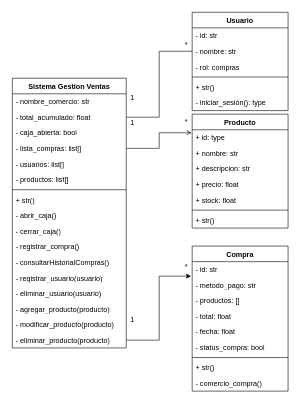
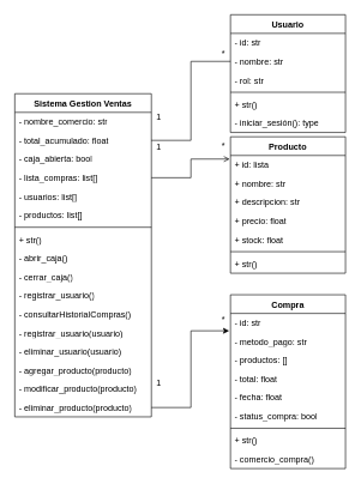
- <mxCell id="5" value="- rol: compras" style="text;strokeColor=none;fillColor=none;align=left;verticalAlign=top;spacingLeft=4;spacingRight=4;overflow=hidden;rotatable=0;points=[[0,0.5],[1,0.5]];portConstraint=eastwest;whiteSpace=wrap;html=1;" parent="2" vertex="1"><mxGeometry y="78" width="160" height="26" as="geometry" /></mxCell>
+ <mxCell id="5" value="- rol: str" style="text;strokeColor=none;fillColor=none;align=left;verticalAlign=top;spacingLeft=4;spacingRight=4;overflow=hidden;rotatable=0;points=[[0,0.5],[1,0.5]];portConstraint=eastwest;whiteSpace=wrap;html=1;" parent="2" vertex="1"><mxGeometry y="78" width="160" height="26" as="geometry" /></mxCell>
- <mxCell id="10" value="+ id: type" style="text;strokeColor=none;fillColor=none;align=left;verticalAlign=top;spacingLeft=4;spacingRight=4;overflow=hidden;rotatable=0;points=[[0,0.5],[1,0.5]];portConstraint=eastwest;whiteSpace=wrap;html=1;" parent="9" vertex="1"><mxGeometry y="26" width="160" height="26" as="geometry" /></mxCell>
+ <mxCell id="10" value="+ id: lista" style="text;strokeColor=none;fillColor=none;align=left;verticalAlign=top;spacingLeft=4;spacingRight=4;overflow=hidden;rotatable=0;points=[[0,0.5],[1,0.5]];portConstraint=eastwest;whiteSpace=wrap;html=1;" parent="9" vertex="1"><mxGeometry y="26" width="160" height="26" as="geometry" /></mxCell>
- <mxCell id="28" value="- registrar_compra()" style="text;strokeColor=none;fillColor=none;align=left;verticalAlign=top;spacingLeft=4;spacingRight=4;overflow=hidden;rotatable=0;points=[[0,0.5],[1,0.5]];portConstraint=eastwest;whiteSpace=wrap;html=1;" parent="17" vertex="1"><mxGeometry y="268" width="190" height="26" as="geometry" /></mxCell>
+ <mxCell id="28" value="- registrar_usuario()" style="text;strokeColor=none;fillColor=none;align=left;verticalAlign=top;spacingLeft=4;spacingRight=4;overflow=hidden;rotatable=0;points=[[0,0.5],[1,0.5]];portConstraint=eastwest;whiteSpace=wrap;html=1;" parent="17" vertex="1"><mxGeometry y="268" width="190" height="26" as="geometry" /></mxCell>
